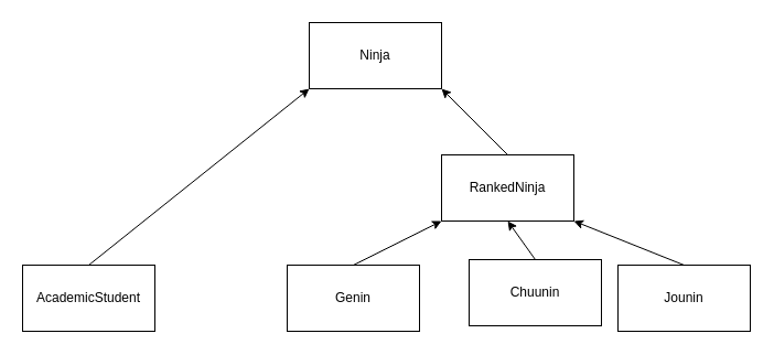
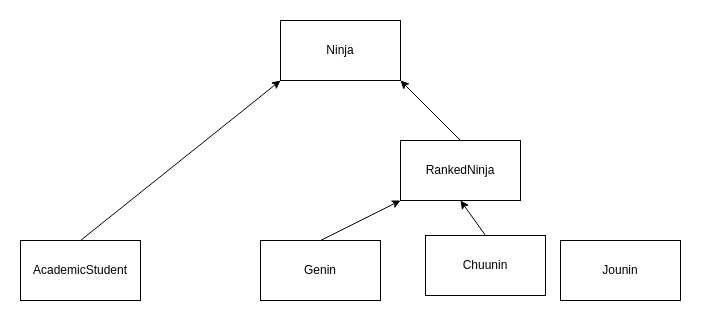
- <mxCell id="10" value="" style="endArrow=classic;html=1;exitX=0.5;exitY=0;exitDx=0;exitDy=0;entryX=1;entryY=1;entryDx=0;entryDy=0;" edge="1" parent="1" source="6" target="11"><mxGeometry width="50" height="50" relative="1" as="geometry"><mxPoint x="490" y="320" as="sourcePoint" /><mxPoint x="380" y="90" as="targetPoint" /></mxGeometry></mxCell>
